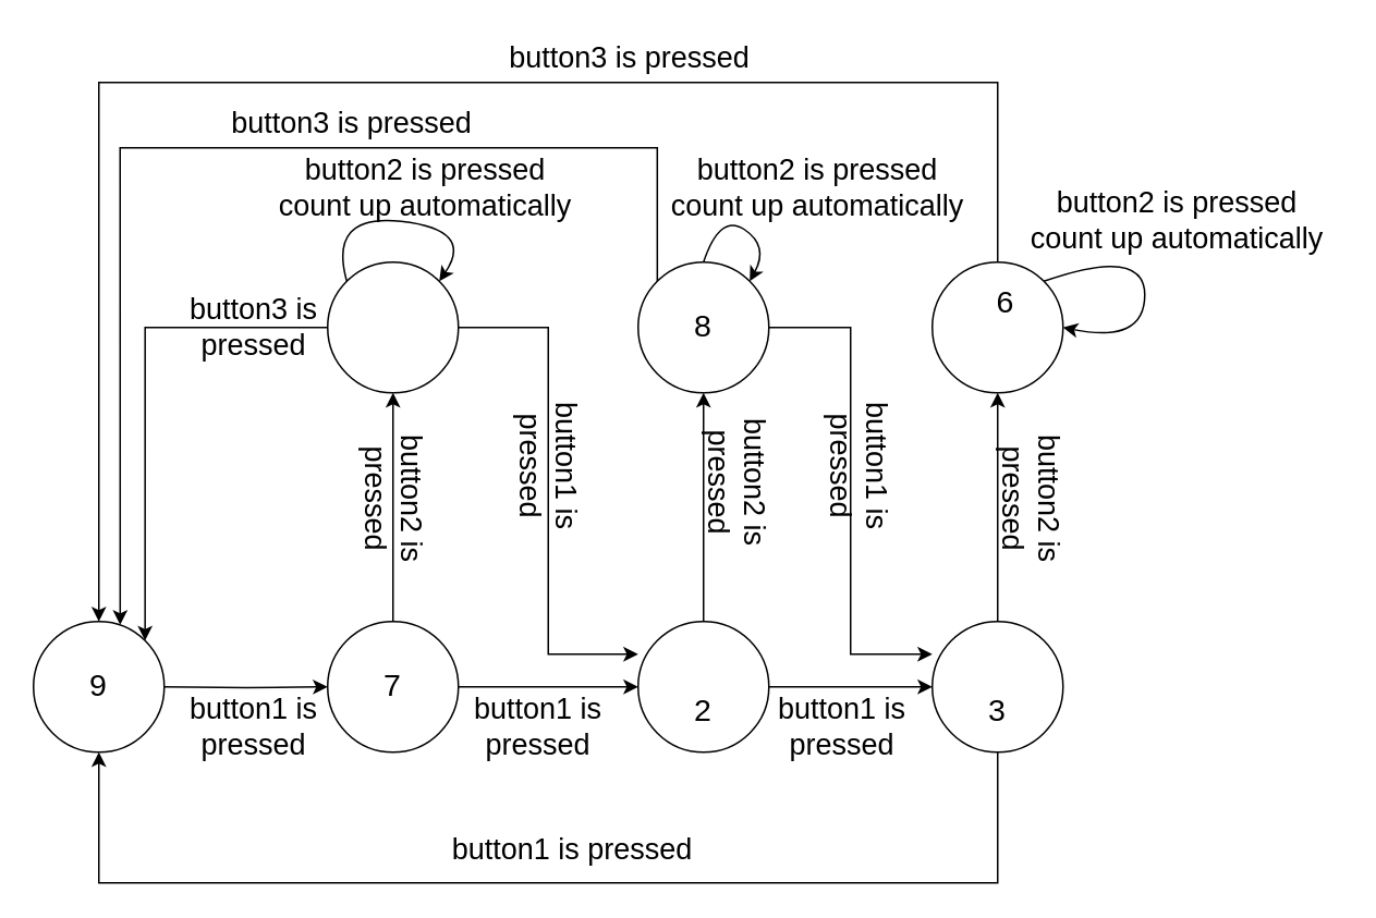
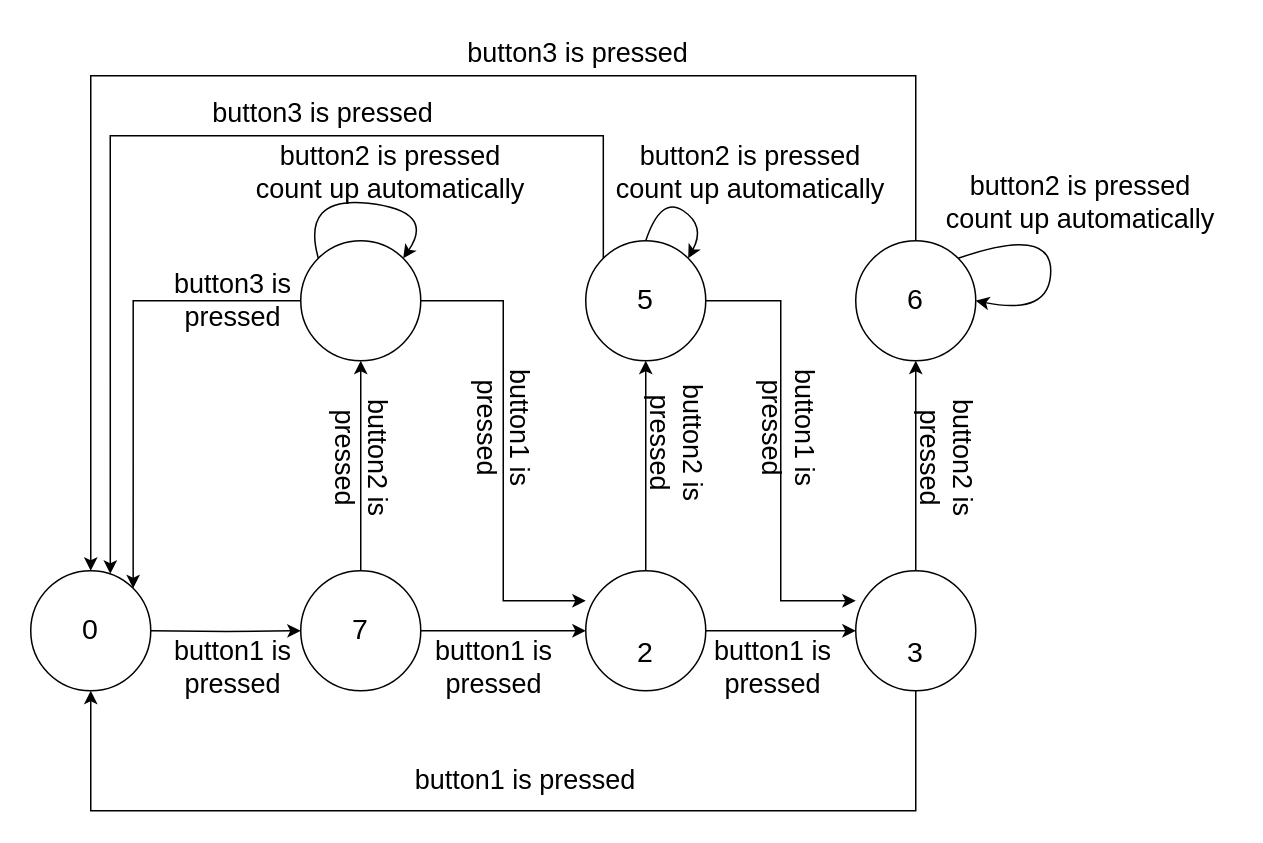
- <mxCell id="26" value="6" style="text;html=1;strokeColor=none;fillColor=none;align=center;verticalAlign=middle;whiteSpace=wrap;rounded=0;fontSize=19;" parent="1" vertex="1"><mxGeometry x="585" y="170" width="60" height="30" as="geometry" /></mxCell>
+ <mxCell id="26" value="6" style="text;html=1;strokeColor=none;fillColor=none;align=center;verticalAlign=middle;whiteSpace=wrap;rounded=0;fontSize=19;" parent="1" vertex="1"><mxGeometry x="580" y="185" width="60" height="30" as="geometry" /></mxCell>
- <mxCell id="25" value="8" style="text;html=1;strokeColor=none;fillColor=none;align=center;verticalAlign=middle;whiteSpace=wrap;rounded=0;fontSize=19;" parent="1" vertex="1"><mxGeometry x="400" y="185" width="60" height="30" as="geometry" /></mxCell>
+ <mxCell id="25" value="5" style="text;html=1;strokeColor=none;fillColor=none;align=center;verticalAlign=middle;whiteSpace=wrap;rounded=0;fontSize=19;" parent="1" vertex="1"><mxGeometry x="400" y="185" width="60" height="30" as="geometry" /></mxCell>
- <mxCell id="21" value="&lt;font style=&quot;font-size: 19px;&quot;&gt;9&lt;/font&gt;" style="text;html=1;strokeColor=none;fillColor=none;align=center;verticalAlign=middle;whiteSpace=wrap;rounded=0;" parent="1" vertex="1"><mxGeometry x="30" y="405" width="60" height="30" as="geometry" /></mxCell>
+ <mxCell id="21" value="&lt;font style=&quot;font-size: 19px;&quot;&gt;0&lt;/font&gt;" style="text;html=1;strokeColor=none;fillColor=none;align=center;verticalAlign=middle;whiteSpace=wrap;rounded=0;" parent="1" vertex="1"><mxGeometry x="30" y="405" width="60" height="30" as="geometry" /></mxCell>
